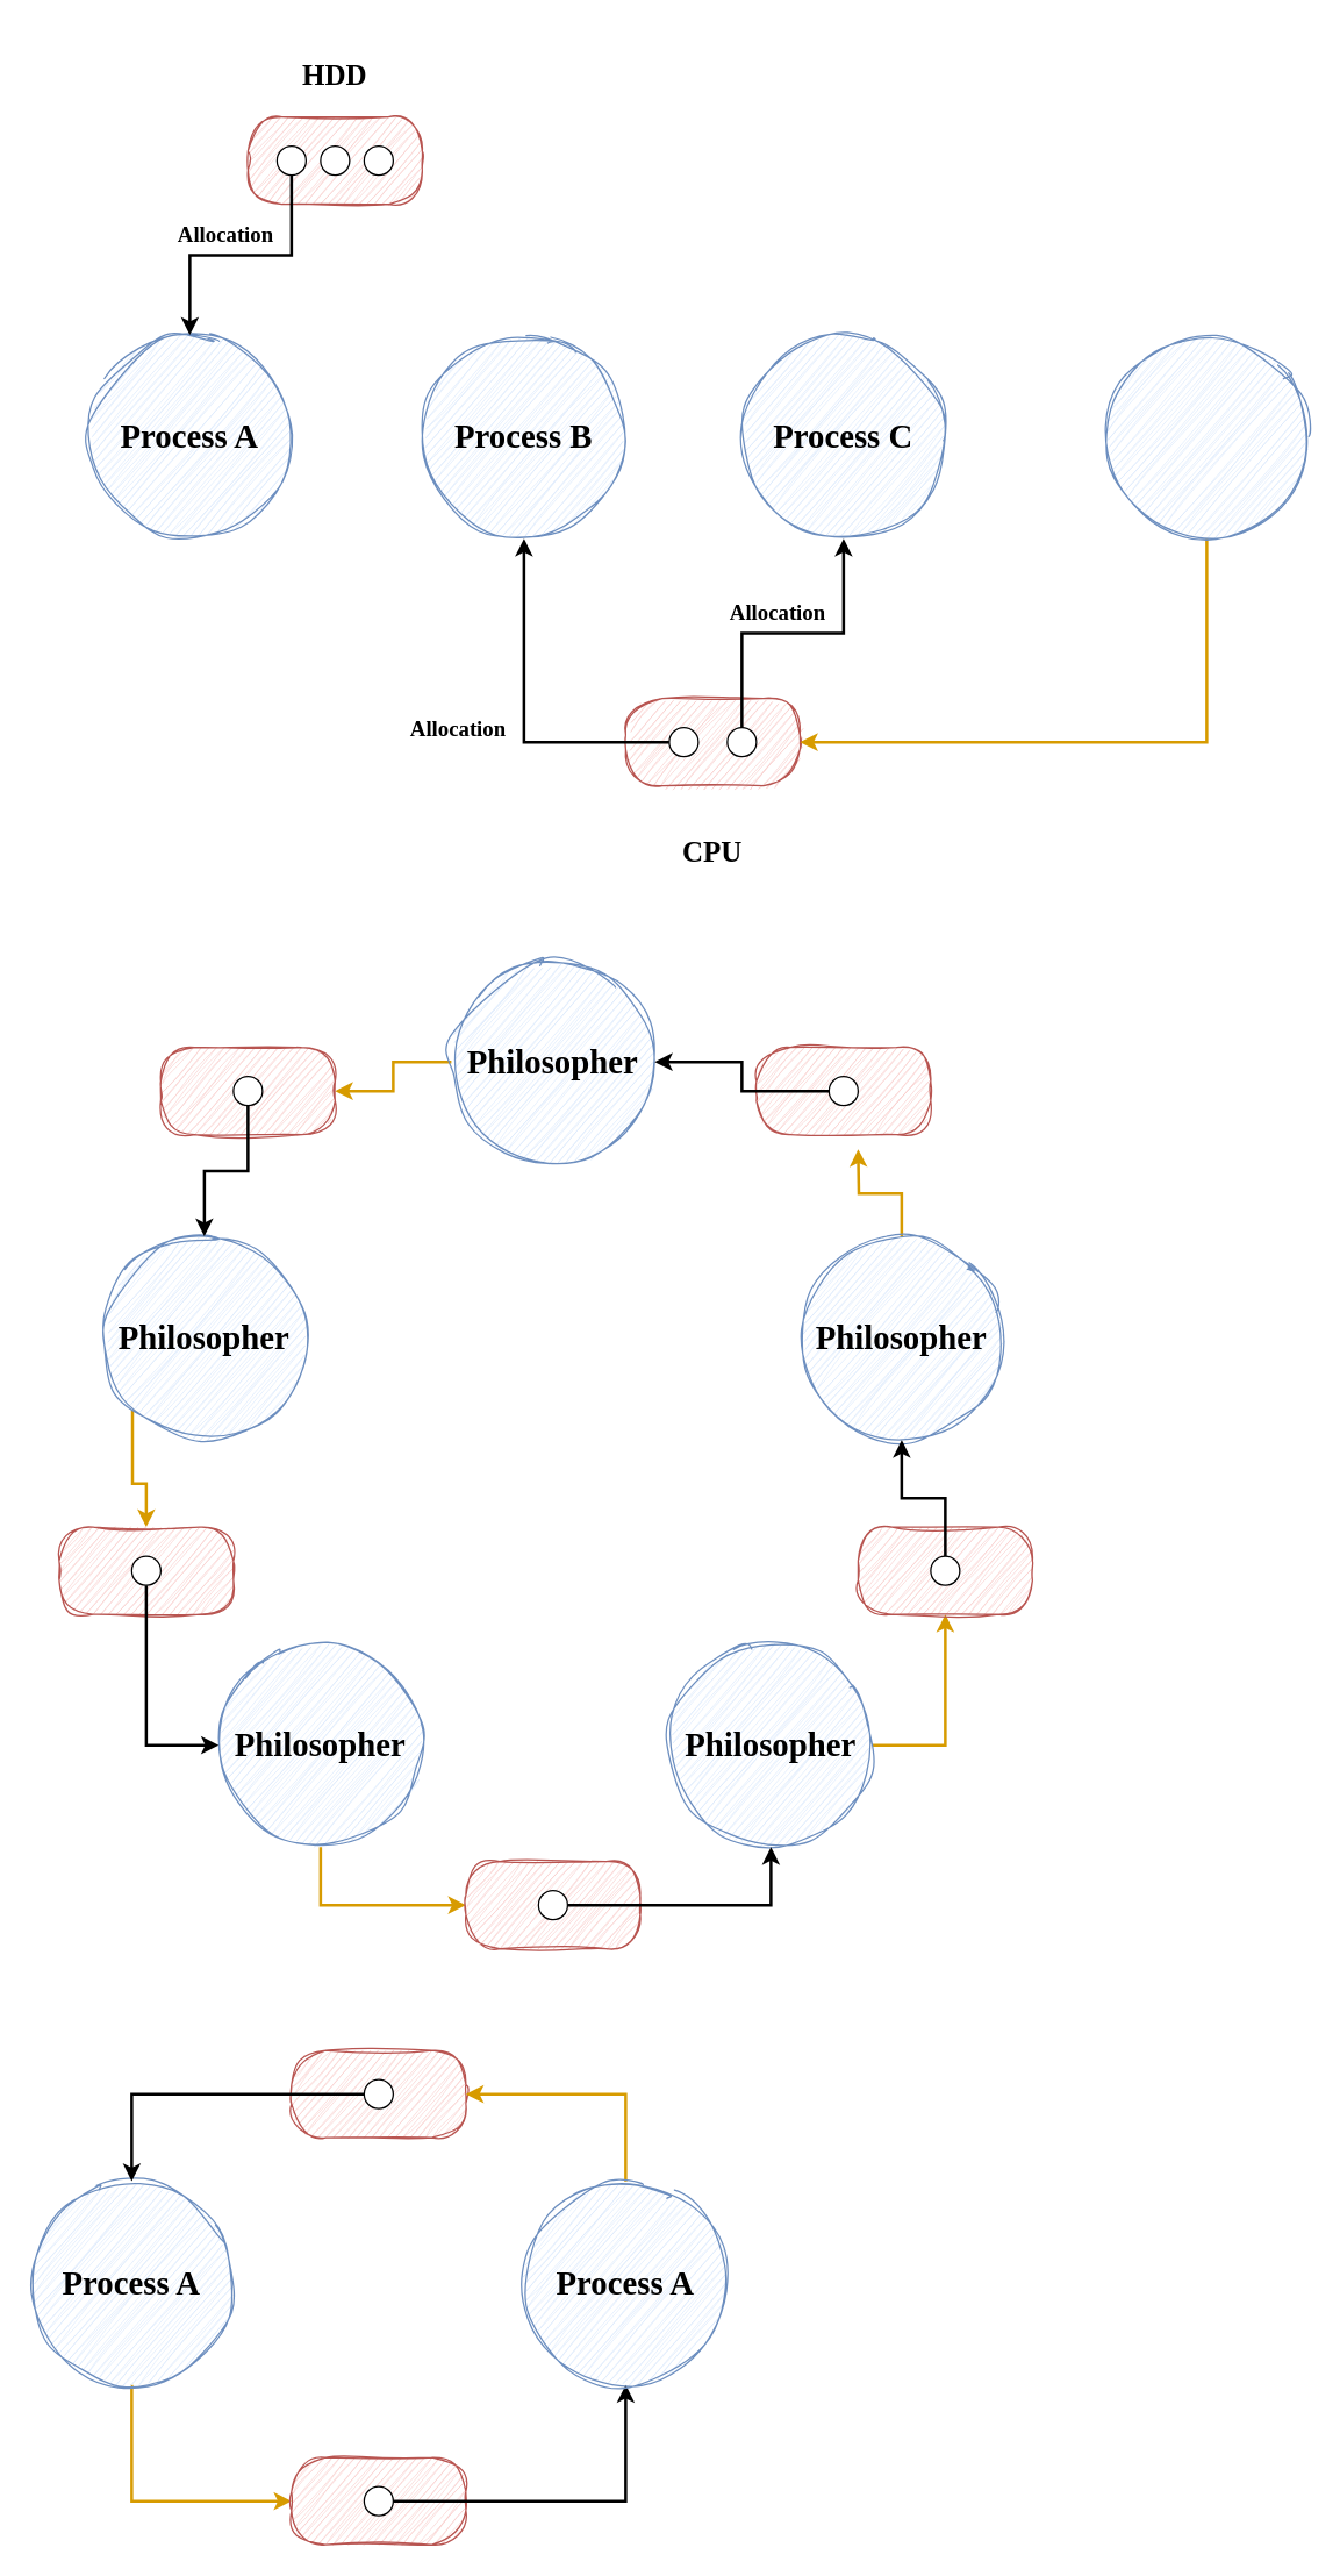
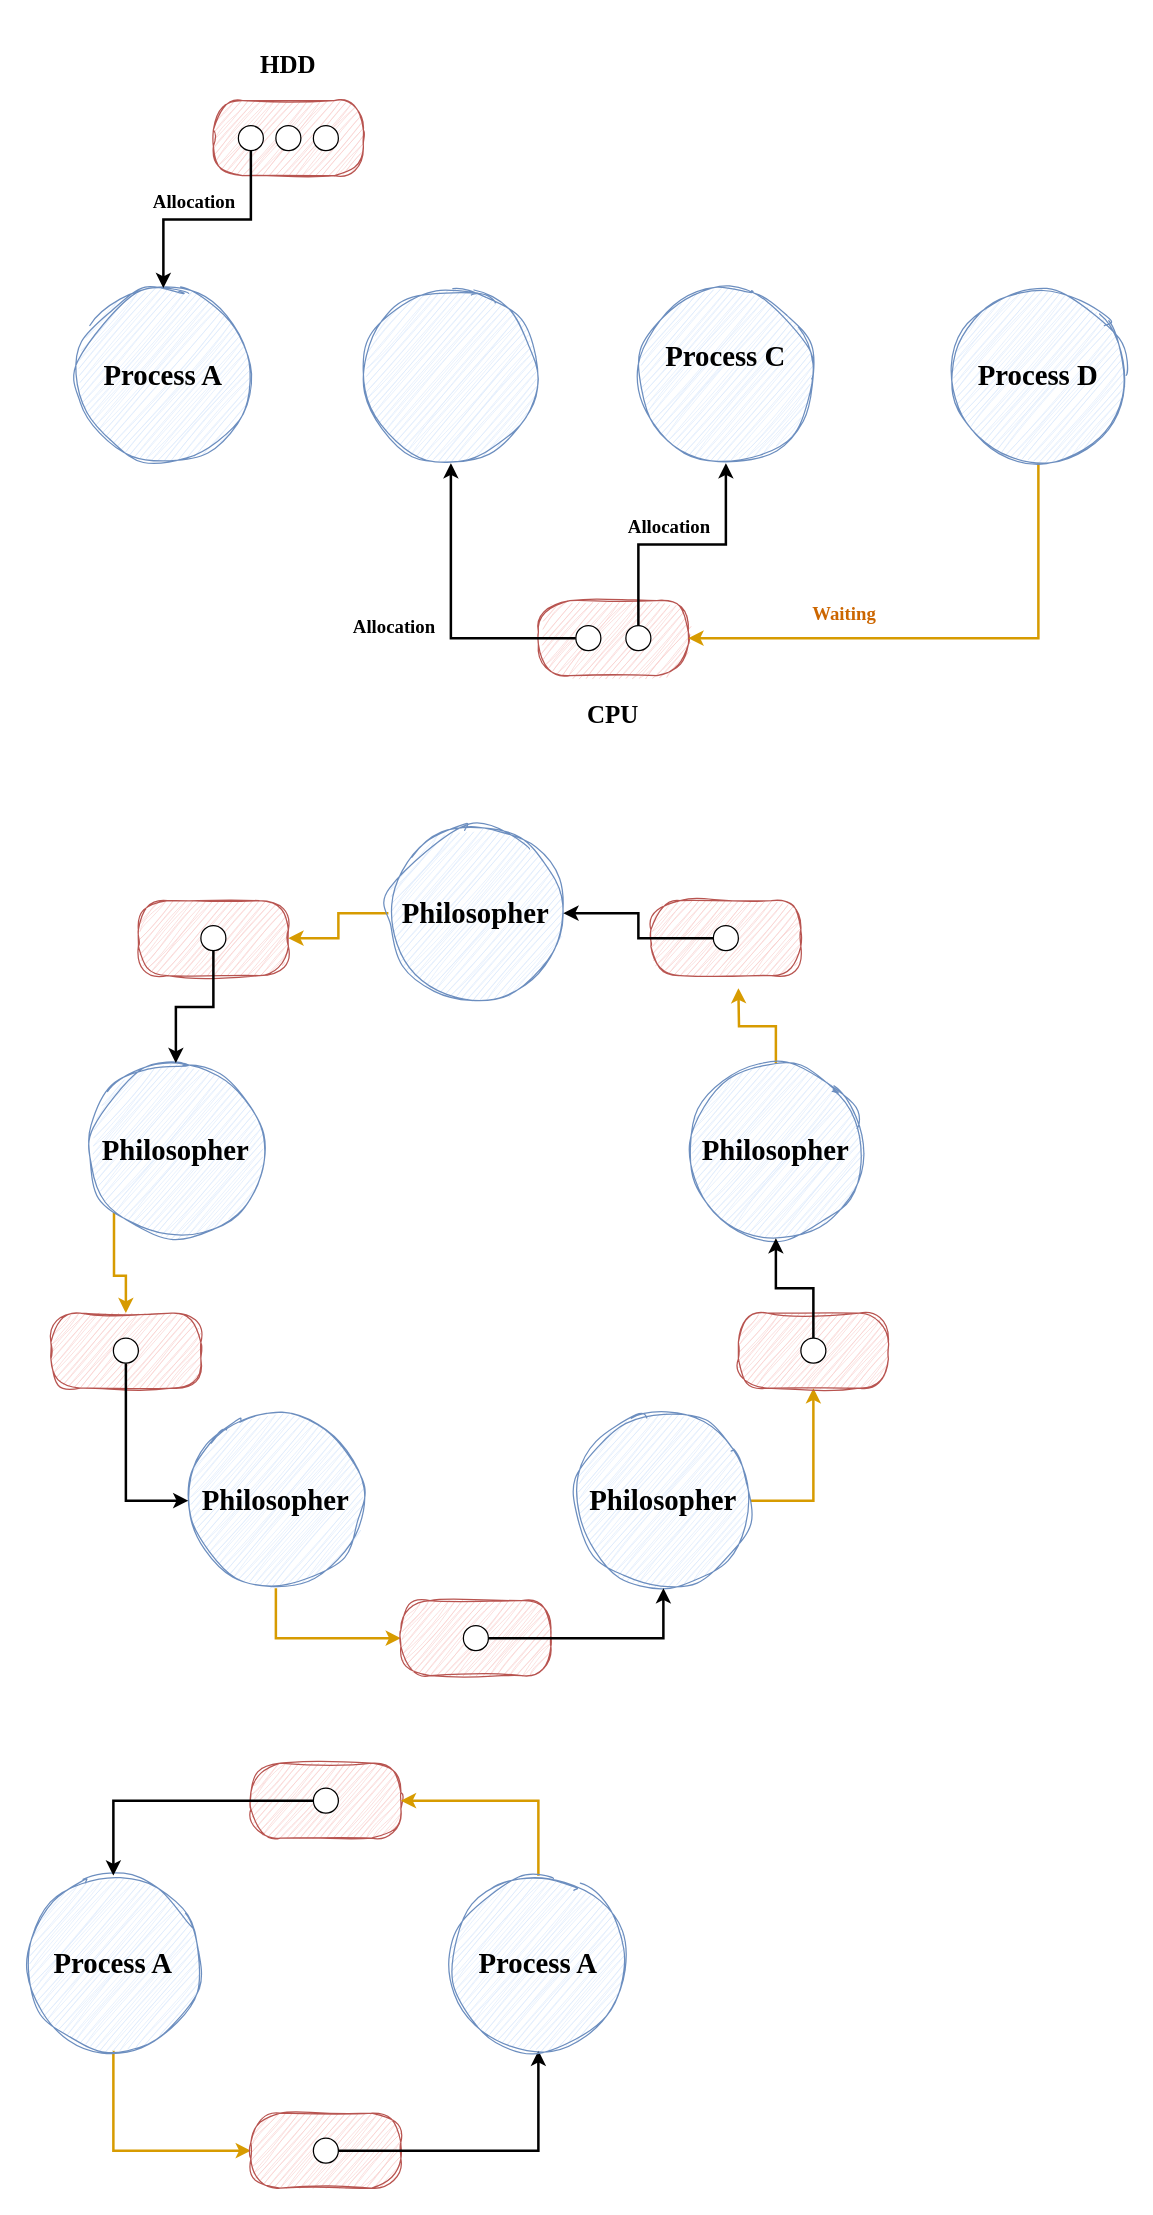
- <mxCell id="5" value="&lt;b&gt;&lt;font face=&quot;Comic Sans MS&quot; style=&quot;font-size: 23px;&quot;&gt;Process B&lt;/font&gt;&lt;/b&gt;" style="rounded=0;whiteSpace=wrap;html=1;gradientColor=none;fillColor=none;strokeColor=none;" vertex="1" parent="1"><mxGeometry x="300" y="270" width="120" height="60" as="geometry" /></mxCell>
- <mxCell id="7" value="&lt;b&gt;&lt;font face=&quot;Comic Sans MS&quot; style=&quot;font-size: 23px;&quot;&gt;Process C&lt;/font&gt;&lt;/b&gt;" style="rounded=0;whiteSpace=wrap;html=1;gradientColor=none;fillColor=none;strokeColor=none;" vertex="1" parent="1"><mxGeometry x="520" y="270" width="120" height="60" as="geometry" /></mxCell>
+ <mxCell id="7" value="&lt;b&gt;&lt;font face=&quot;Comic Sans MS&quot; style=&quot;font-size: 23px;&quot;&gt;Process C&lt;/font&gt;&lt;/b&gt;" style="rounded=0;whiteSpace=wrap;html=1;gradientColor=none;fillColor=none;strokeColor=none;" vertex="1" parent="1"><mxGeometry x="520" y="255" width="120" height="60" as="geometry" /></mxCell>
+ <mxCell id="22" value="&lt;b&gt;&lt;font face=&quot;Comic Sans MS&quot; style=&quot;font-size: 23px;&quot;&gt;Process D&lt;/font&gt;&lt;/b&gt;" style="rounded=0;whiteSpace=wrap;html=1;gradientColor=none;fillColor=none;strokeColor=none;" vertex="1" parent="1"><mxGeometry x="770" y="270" width="120" height="60" as="geometry" /></mxCell>
+ <mxCell id="26" value="&lt;font face=&quot;Comic Sans MS&quot; color=&quot;#cc6600&quot;&gt;&lt;span style=&quot;font-size: 15px;&quot;&gt;&lt;b&gt;Waiting&lt;/b&gt;&lt;/span&gt;&lt;/font&gt;" style="rounded=0;whiteSpace=wrap;html=1;gradientColor=none;fillColor=none;strokeColor=none;" vertex="1" parent="1"><mxGeometry x="630" y="470" width="90" height="40" as="geometry" /></mxCell>
- <mxCell id="19" value="&lt;font size=&quot;1&quot; face=&quot;Comic Sans MS&quot;&gt;&lt;b style=&quot;font-size: 20px;&quot;&gt;CPU&lt;/b&gt;&lt;/font&gt;" style="rounded=0;whiteSpace=wrap;html=1;gradientColor=none;fillColor=none;strokeColor=none;" vertex="1" parent="1"><mxGeometry x="430" y="555" width="120" height="60" as="geometry" /></mxCell>
+ <mxCell id="19" value="&lt;font size=&quot;1&quot; face=&quot;Comic Sans MS&quot;&gt;&lt;b style=&quot;font-size: 20px;&quot;&gt;CPU&lt;/b&gt;&lt;/font&gt;" style="rounded=0;whiteSpace=wrap;html=1;gradientColor=none;fillColor=none;strokeColor=none;" vertex="1" parent="1"><mxGeometry x="430" y="540" width="120" height="60" as="geometry" /></mxCell>
